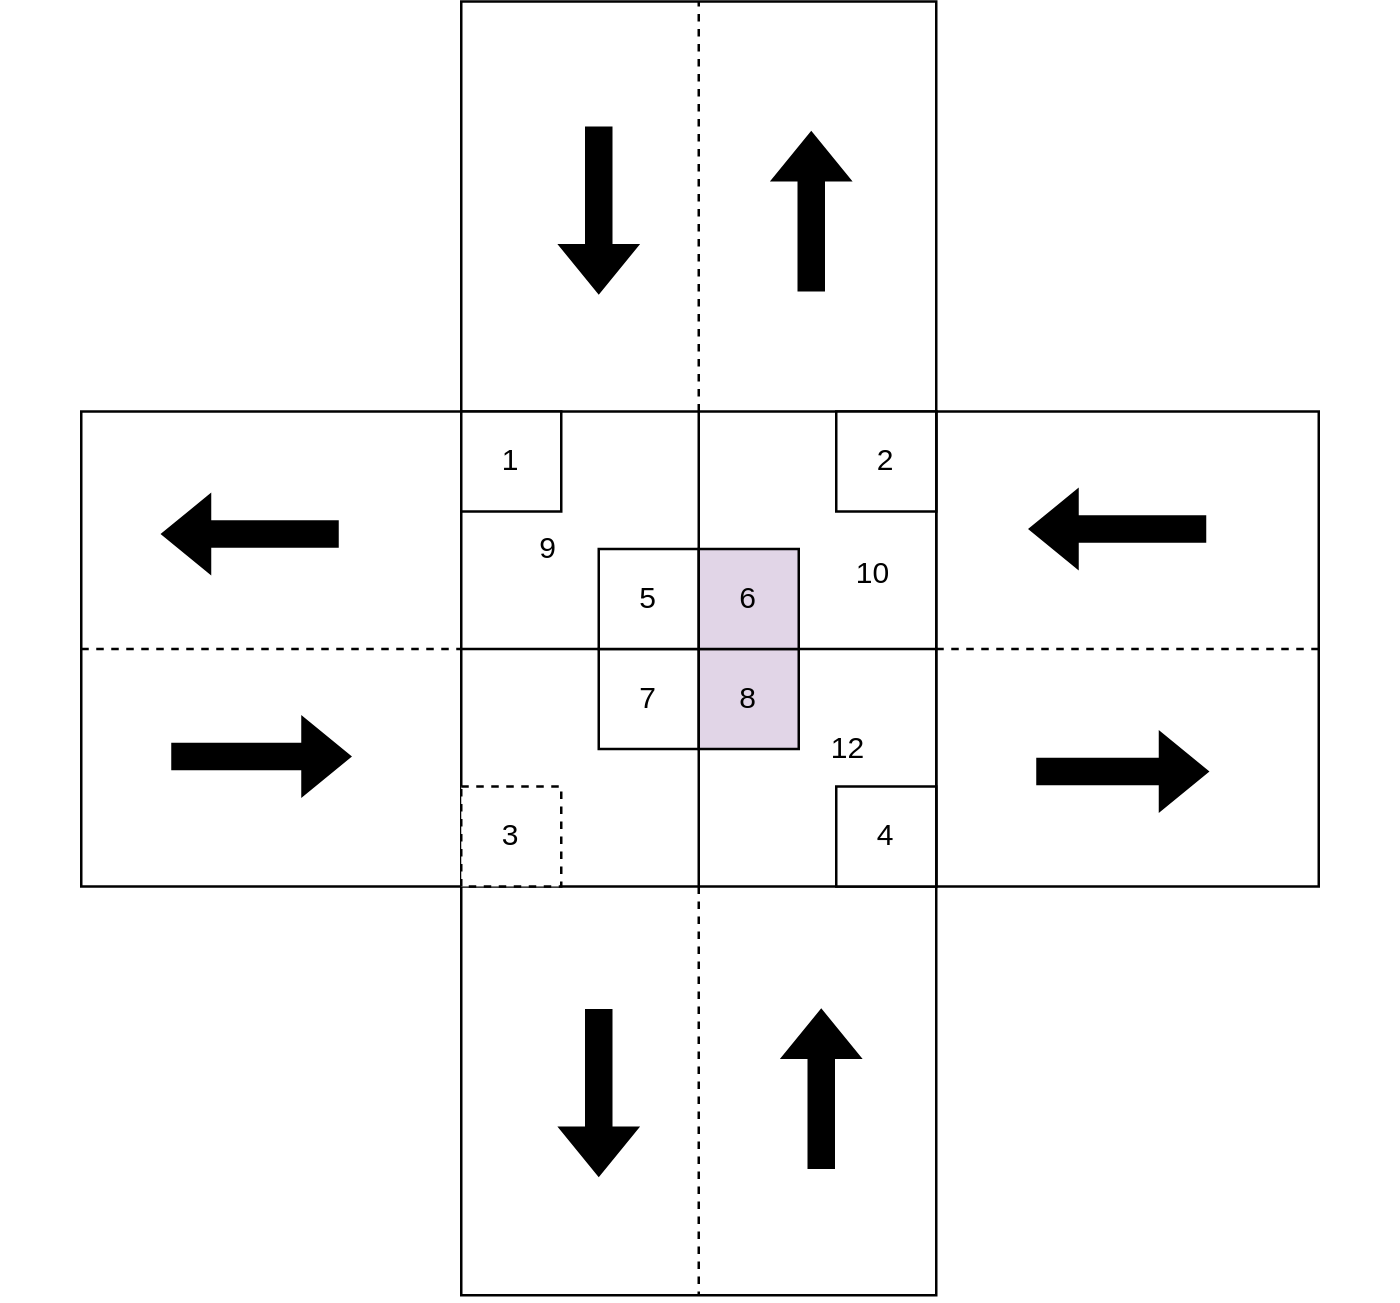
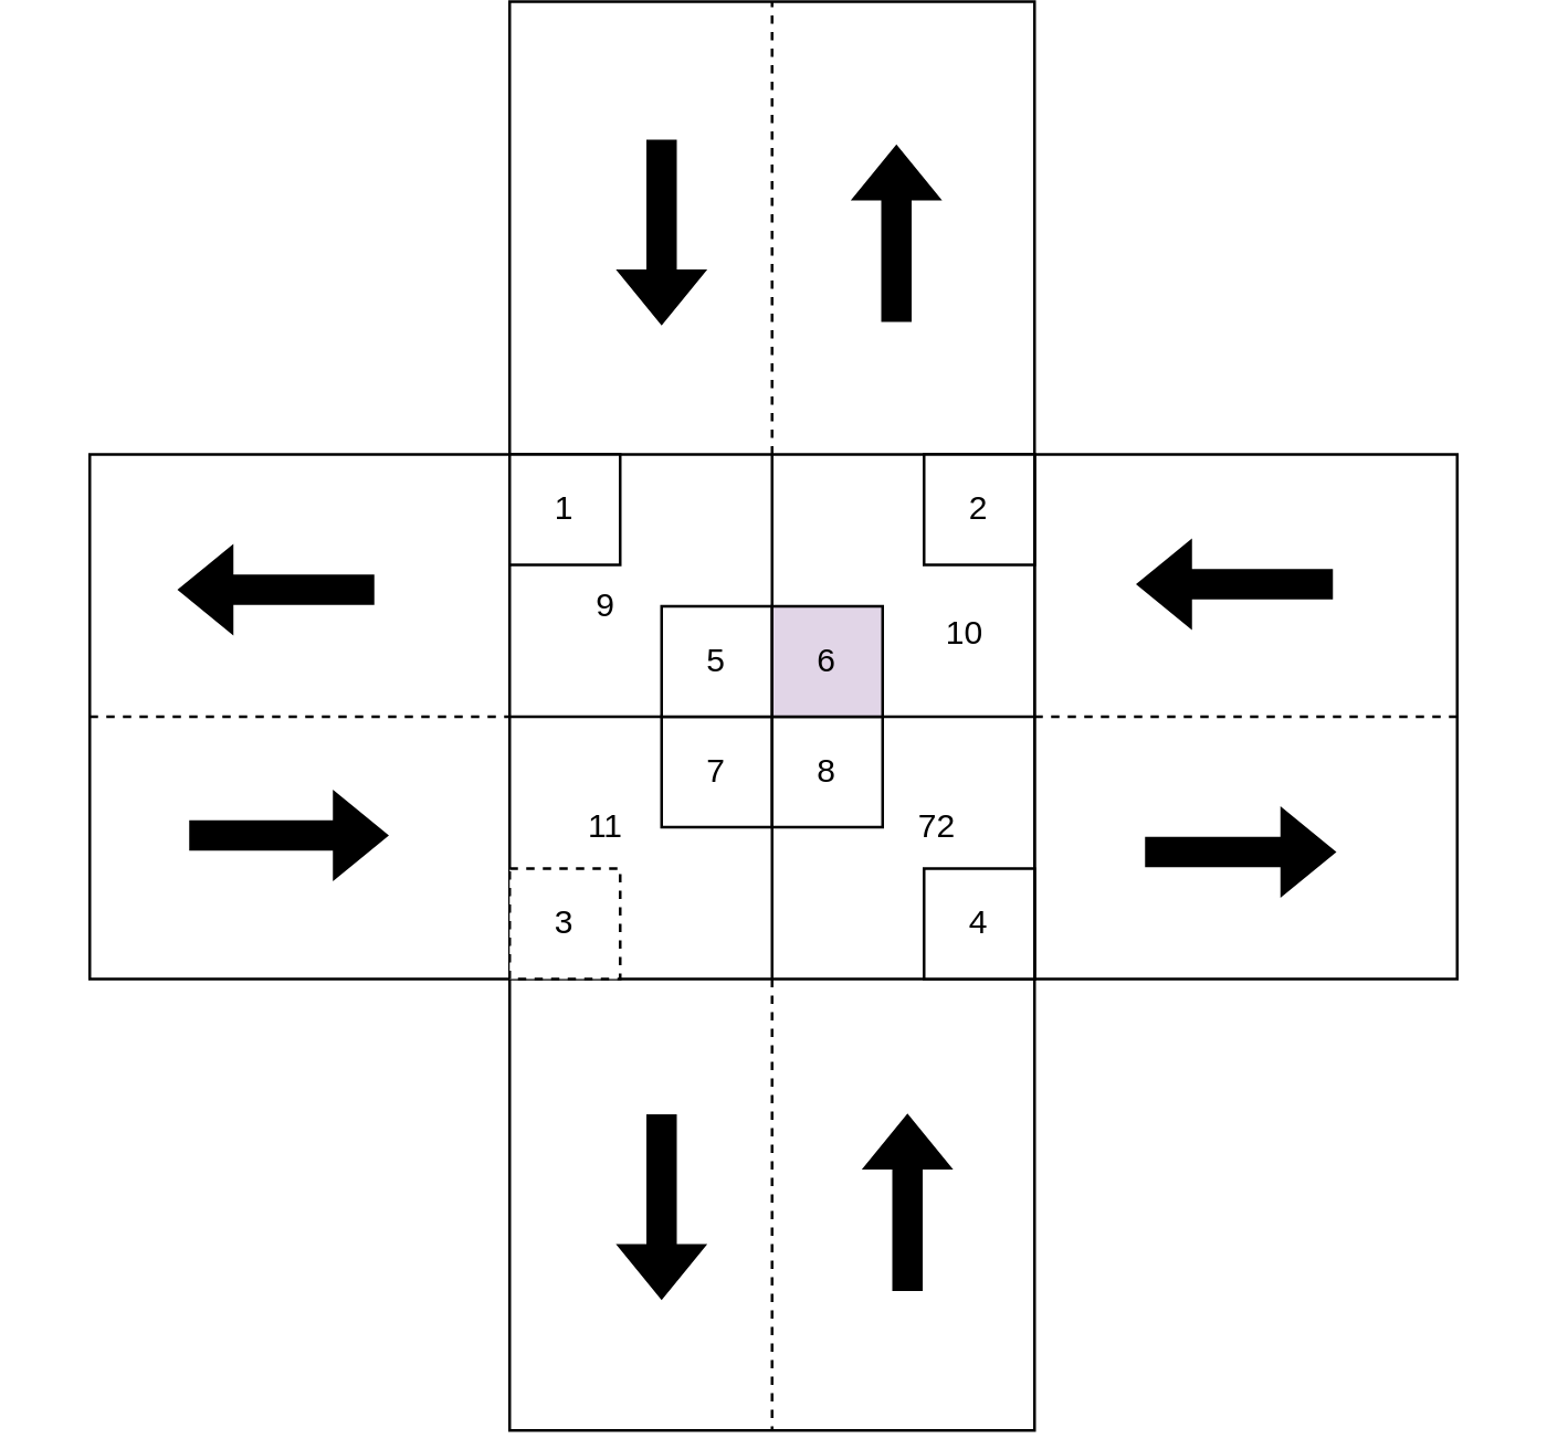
- <mxCell id="9" value="8" style="rounded=0;whiteSpace=wrap;html=1;fillColor=#e1d5e7;" parent="1" vertex="1"><mxGeometry x="279" y="229" width="40" height="40" as="geometry" /></mxCell>
+ <mxCell id="9" value="8" style="rounded=0;whiteSpace=wrap;html=1;" parent="1" vertex="1"><mxGeometry x="279" y="229" width="40" height="40" as="geometry" /></mxCell>
+ <mxCell id="17" value="11" style="text;html=1;strokeColor=none;fillColor=none;align=center;verticalAlign=middle;whiteSpace=wrap;rounded=0;" parent="1" vertex="1"><mxGeometry x="199" y="254" width="40" height="30" as="geometry" /></mxCell>
- <mxCell id="18" value="12" style="text;html=1;strokeColor=none;fillColor=none;align=center;verticalAlign=middle;whiteSpace=wrap;rounded=0;" parent="1" vertex="1"><mxGeometry x="319" y="254" width="40" height="30" as="geometry" /></mxCell>
+ <mxCell id="18" value="72" style="text;html=1;strokeColor=none;fillColor=none;align=center;verticalAlign=middle;whiteSpace=wrap;rounded=0;" parent="1" vertex="1"><mxGeometry x="319" y="254" width="40" height="30" as="geometry" /></mxCell>
